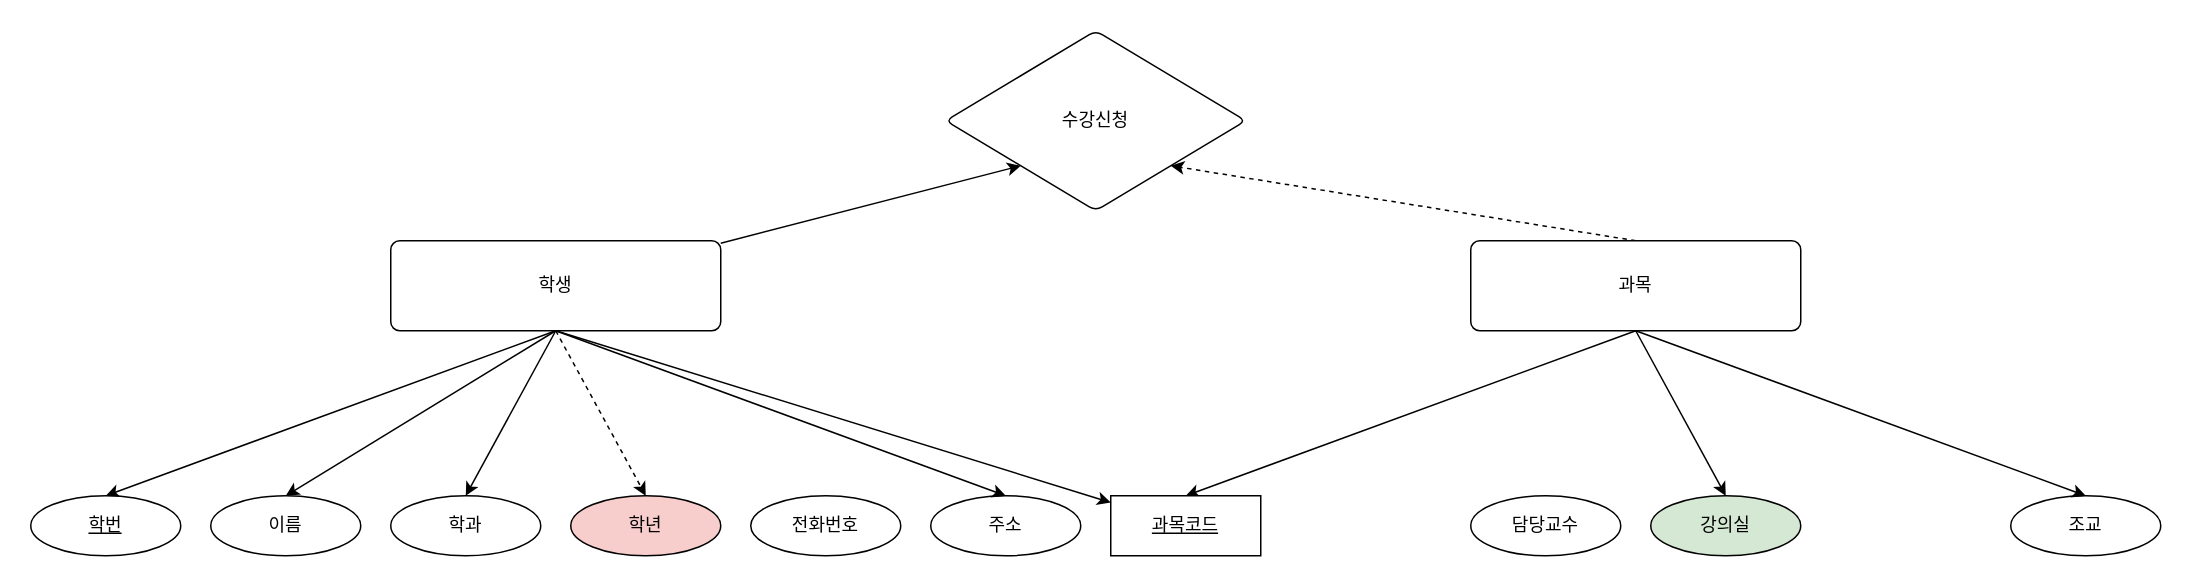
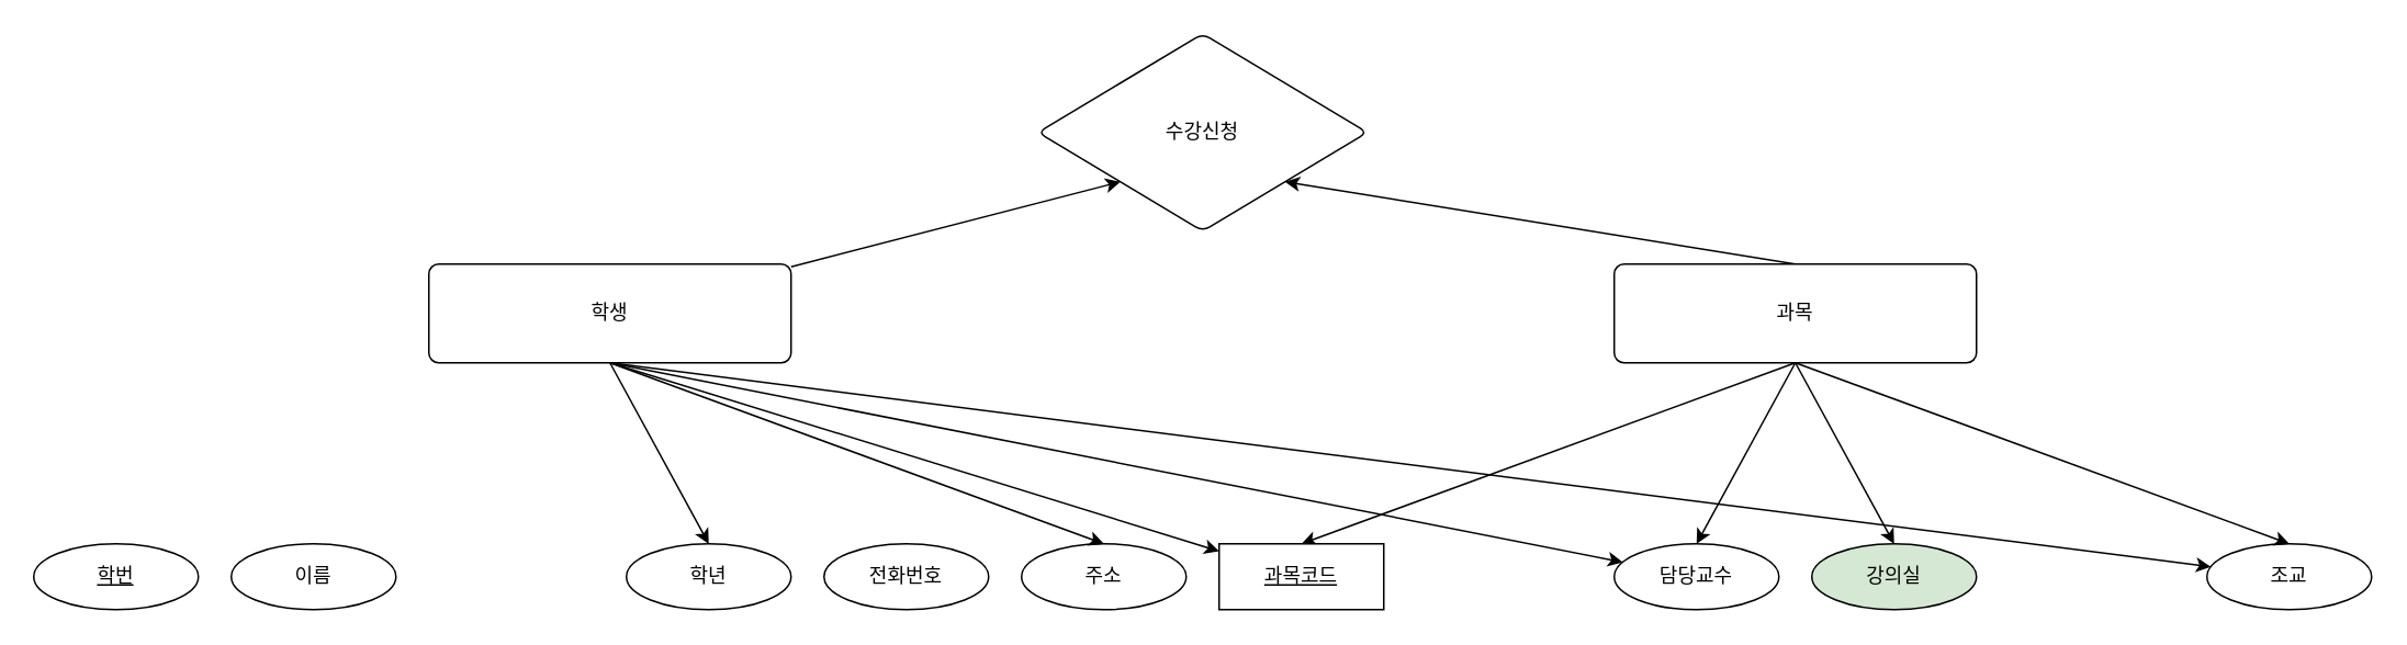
- <mxCell id="17" style="rounded=0;orthogonalLoop=1;jettySize=auto;html=1;exitX=0.5;exitY=0;exitDx=0;exitDy=0;entryX=1;entryY=1;entryDx=0;entryDy=0;dashed=1;" edge="1" parent="1" source="18" target="26"><mxGeometry relative="1" as="geometry" /></mxCell>
+ <mxCell id="17" style="rounded=0;orthogonalLoop=1;jettySize=auto;html=1;exitX=0.5;exitY=0;exitDx=0;exitDy=0;entryX=1;entryY=1;entryDx=0;entryDy=0;" edge="1" parent="1" source="18" target="26"><mxGeometry relative="1" as="geometry" /></mxCell>
- <mxCell id="12" style="rounded=0;orthogonalLoop=1;jettySize=auto;html=1;entryX=0.5;entryY=0;entryDx=0;entryDy=0;exitX=0.5;exitY=1;exitDx=0;exitDy=0;" edge="1" parent="1" source="5" target="8"><mxGeometry relative="1" as="geometry"><mxPoint x="366" y="260" as="sourcePoint" /><mxPoint x="240" y="330" as="targetPoint" /></mxGeometry></mxCell>
- <mxCell id="13" style="rounded=0;orthogonalLoop=1;jettySize=auto;html=1;entryX=0.5;entryY=0;entryDx=0;entryDy=0;exitX=0.5;exitY=1;exitDx=0;exitDy=0;dashed=1;" edge="1" parent="1" source="5" target="9"><mxGeometry relative="1" as="geometry"><mxPoint x="370" y="170" as="sourcePoint" /><mxPoint x="310" y="350" as="targetPoint" /></mxGeometry></mxCell>
+ <mxCell id="13" style="rounded=0;orthogonalLoop=1;jettySize=auto;html=1;entryX=0.5;entryY=0;entryDx=0;entryDy=0;exitX=0.5;exitY=1;exitDx=0;exitDy=0;" edge="1" parent="1" source="5" target="9"><mxGeometry relative="1" as="geometry"><mxPoint x="370" y="170" as="sourcePoint" /><mxPoint x="310" y="350" as="targetPoint" /></mxGeometry></mxCell>
+ <mxCell id="23" style="rounded=0;orthogonalLoop=1;jettySize=auto;html=1;entryX=0.5;entryY=0;entryDx=0;entryDy=0;exitX=0.5;exitY=1;exitDx=0;exitDy=0;" edge="1" source="18" target="20" parent="1"><mxGeometry relative="1" as="geometry"><mxPoint x="1086" y="260" as="sourcePoint" /><mxPoint x="960" y="330" as="targetPoint" /></mxGeometry></mxCell>
- <mxCell id="3" style="rounded=0;orthogonalLoop=1;jettySize=auto;html=1;entryX=0.5;entryY=0;entryDx=0;entryDy=0;exitX=0.5;exitY=1;exitDx=0;exitDy=0;" edge="1" parent="1" source="5" target="6"><mxGeometry relative="1" as="geometry" /></mxCell>
+ <mxCell id="3" style="rounded=0;orthogonalLoop=1;jettySize=auto;html=1;exitX=0.5;exitY=1;exitDx=0;exitDy=0;" edge="1" parent="1" source="5" target="22"><mxGeometry relative="1" as="geometry" /></mxCell>
- <mxCell id="2" style="rounded=0;orthogonalLoop=1;jettySize=auto;html=1;entryX=0.5;entryY=0;entryDx=0;entryDy=0;exitX=0.5;exitY=1;exitDx=0;exitDy=0;" edge="1" parent="1" source="5" target="7"><mxGeometry relative="1" as="geometry" /></mxCell>
+ <mxCell id="2" style="rounded=0;orthogonalLoop=1;jettySize=auto;html=1;exitX=0.5;exitY=1;exitDx=0;exitDy=0;" edge="1" parent="1" source="5" target="20"><mxGeometry relative="1" as="geometry" /></mxCell>
- <mxCell id="8" value="학과" style="ellipse;whiteSpace=wrap;html=1;align=center;" vertex="1" parent="1"><mxGeometry x="260" y="330" width="100" height="40" as="geometry" /></mxCell>
- <mxCell id="9" value="학년" style="ellipse;whiteSpace=wrap;html=1;align=center;fillColor=#f8cecc;" vertex="1" parent="1"><mxGeometry x="380" y="330" width="100" height="40" as="geometry" /></mxCell>
+ <mxCell id="9" value="학년" style="ellipse;whiteSpace=wrap;html=1;align=center;" vertex="1" parent="1"><mxGeometry x="380" y="330" width="100" height="40" as="geometry" /></mxCell>
